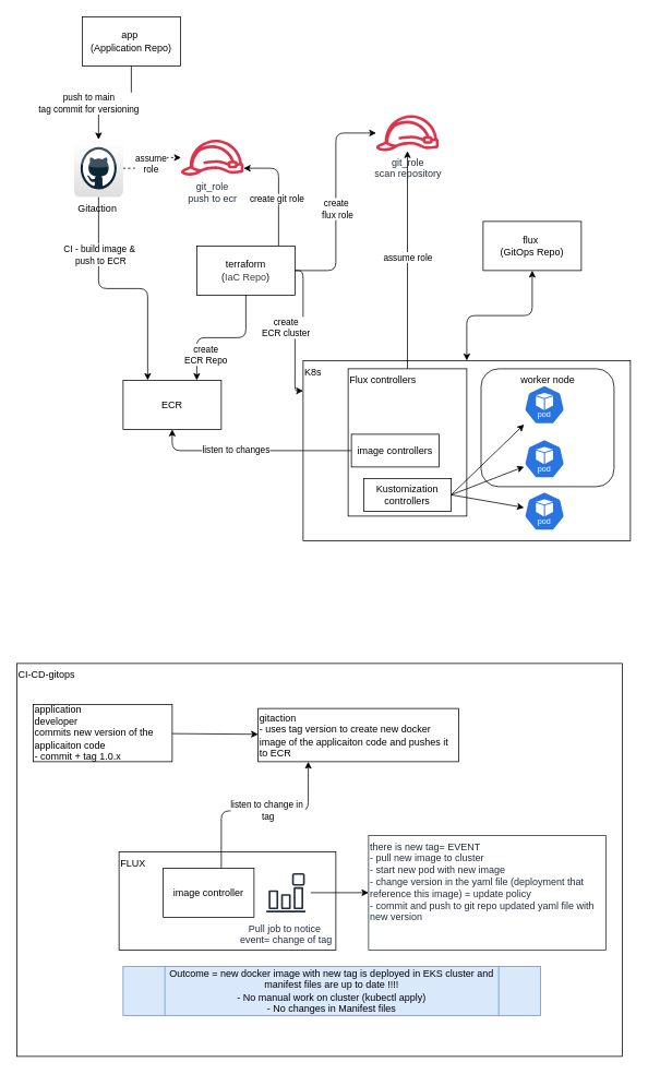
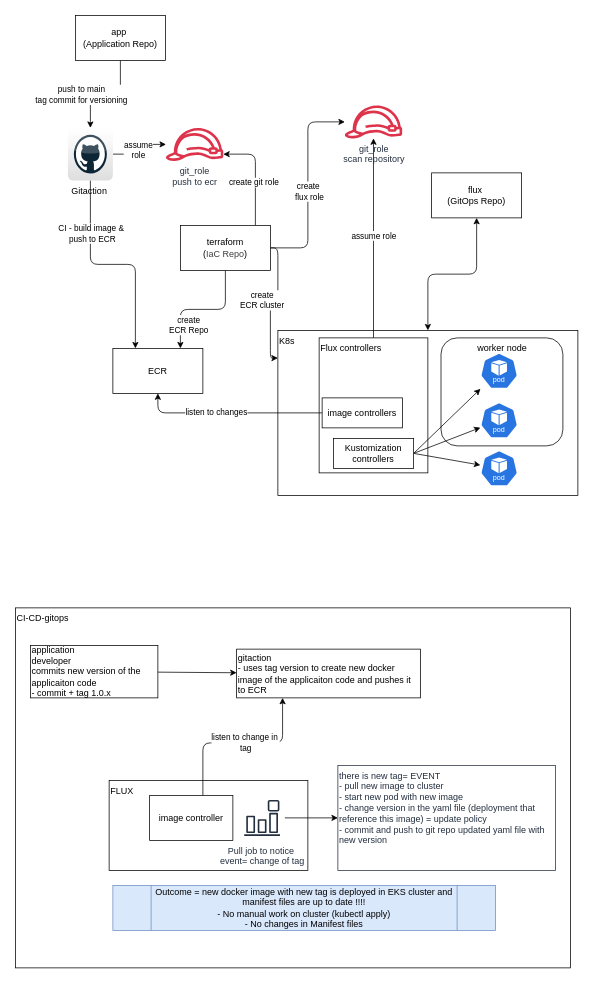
- <mxCell id="20" style="edgeStyle=orthogonalEdgeStyle;html=1;dashed=1;" parent="1" source="22" target="36" edge="1"><mxGeometry relative="1" as="geometry" /></mxCell>
+ <mxCell id="20" style="edgeStyle=orthogonalEdgeStyle;html=1;" parent="1" source="22" target="36" edge="1"><mxGeometry relative="1" as="geometry" /></mxCell>
- <mxCell id="15" value="flux&amp;nbsp;&lt;div&gt;(GitOps Repo)&lt;/div&gt;" style="rounded=0;whiteSpace=wrap;html=1;" parent="1" vertex="1"><mxGeometry x="590" y="270" width="120" height="60" as="geometry" /></mxCell>
+ <mxCell id="15" value="flux&amp;nbsp;&lt;div&gt;(GitOps Repo)&lt;/div&gt;" style="rounded=0;whiteSpace=wrap;html=1;" parent="1" vertex="1"><mxGeometry x="575" y="230" width="120" height="60" as="geometry" /></mxCell>
